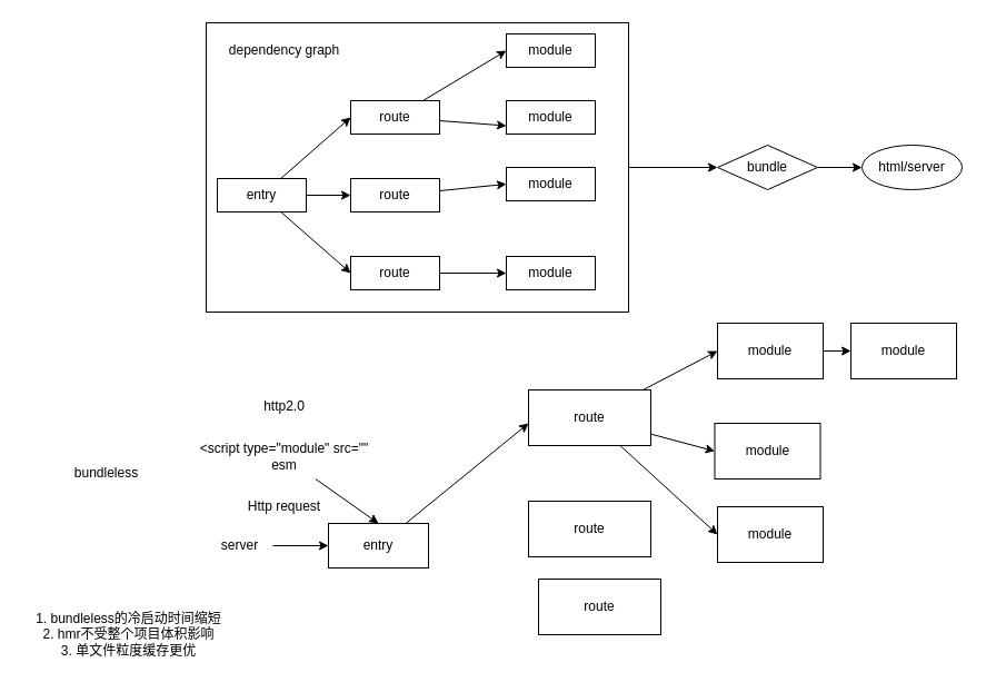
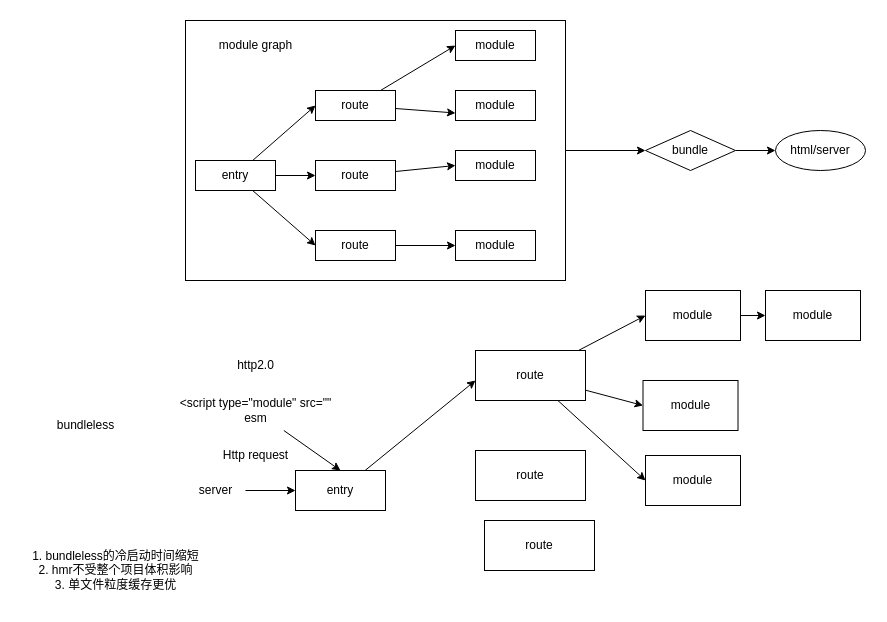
- <mxCell id="22" value="dependency graph" style="text;html=1;align=center;verticalAlign=middle;resizable=0;points=[];autosize=1;strokeColor=none;fillColor=none;" vertex="1" parent="1"><mxGeometry x="195" y="30" width="120" height="30" as="geometry" /></mxCell>
+ <mxCell id="22" value="module graph" style="text;html=1;align=center;verticalAlign=middle;resizable=0;points=[];autosize=1;strokeColor=none;fillColor=none;" vertex="1" parent="1"><mxGeometry x="195" y="30" width="120" height="30" as="geometry" /></mxCell>
- <mxCell id="41" value="bundleless" style="text;html=1;align=center;verticalAlign=middle;resizable=0;points=[];autosize=1;strokeColor=none;fillColor=none;" vertex="1" parent="1"><mxGeometry x="55" y="410" width="80" height="30" as="geometry" /></mxCell>
+ <mxCell id="41" value="bundleless" style="text;html=1;align=center;verticalAlign=middle;resizable=0;points=[];autosize=1;strokeColor=none;fillColor=none;" vertex="1" parent="1"><mxGeometry x="45" y="410" width="80" height="30" as="geometry" /></mxCell>
